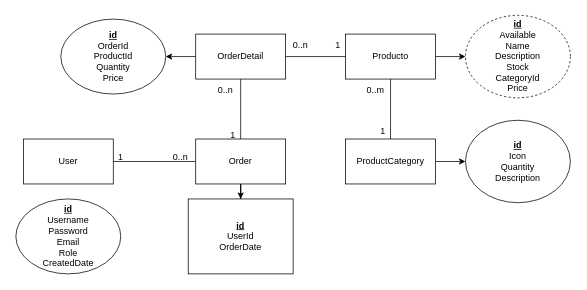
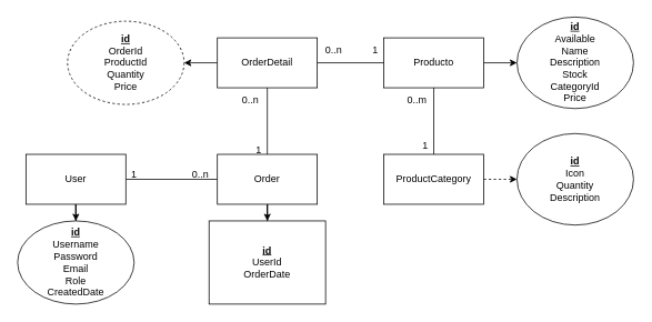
- <mxCell id="25" value="&lt;u&gt;&lt;b&gt;id&lt;br&gt;&lt;/b&gt;&lt;/u&gt;OrderId&lt;br&gt;ProductId&lt;br&gt;Quantity&lt;div&gt;Price&lt;br&gt;&lt;/div&gt;" style="ellipse;whiteSpace=wrap;html=1;" vertex="1" parent="1"><mxGeometry x="80" y="25" width="140" height="100" as="geometry" /></mxCell>
+ <mxCell id="25" value="&lt;u&gt;&lt;b&gt;id&lt;br&gt;&lt;/b&gt;&lt;/u&gt;OrderId&lt;br&gt;ProductId&lt;br&gt;Quantity&lt;div&gt;Price&lt;br&gt;&lt;/div&gt;" style="ellipse;whiteSpace=wrap;html=1;dashed=1;" vertex="1" parent="1"><mxGeometry x="80" y="25" width="140" height="100" as="geometry" /></mxCell>
- <mxCell id="27" value="&lt;u&gt;&lt;b&gt;id&lt;br&gt;&lt;/b&gt;&lt;/u&gt;Available&lt;br&gt;Name&lt;br&gt;Description&lt;div&gt;Stock&lt;/div&gt;&lt;div&gt;CategoryId&lt;br&gt;&lt;div&gt;Price&lt;br&gt;&lt;/div&gt;&lt;/div&gt;" style="ellipse;whiteSpace=wrap;html=1;dashed=1;" vertex="1" parent="1"><mxGeometry x="620" y="20" width="140" height="110" as="geometry" /></mxCell>
+ <mxCell id="27" value="&lt;u&gt;&lt;b&gt;id&lt;br&gt;&lt;/b&gt;&lt;/u&gt;Available&lt;br&gt;Name&lt;br&gt;Description&lt;div&gt;Stock&lt;/div&gt;&lt;div&gt;CategoryId&lt;br&gt;&lt;div&gt;Price&lt;br&gt;&lt;/div&gt;&lt;/div&gt;" style="ellipse;whiteSpace=wrap;html=1;" vertex="1" parent="1"><mxGeometry x="620" y="20" width="140" height="110" as="geometry" /></mxCell>
- <mxCell id="8" style="edgeStyle=orthogonalEdgeStyle;rounded=0;orthogonalLoop=1;jettySize=auto;html=1;entryX=0;entryY=0.5;entryDx=0;entryDy=0;" edge="1" parent="1" source="9" target="28"><mxGeometry relative="1" as="geometry" /></mxCell>
+ <mxCell id="8" style="edgeStyle=orthogonalEdgeStyle;rounded=0;orthogonalLoop=1;jettySize=auto;html=1;entryX=0;entryY=0.5;entryDx=0;entryDy=0;dashed=1;" edge="1" parent="1" source="9" target="28"><mxGeometry relative="1" as="geometry" /></mxCell>
+ <mxCell id="3" value="" style="edgeStyle=orthogonalEdgeStyle;rounded=0;orthogonalLoop=1;jettySize=auto;html=1;" edge="1" parent="1" source="4" target="23"><mxGeometry relative="1" as="geometry" /></mxCell>
